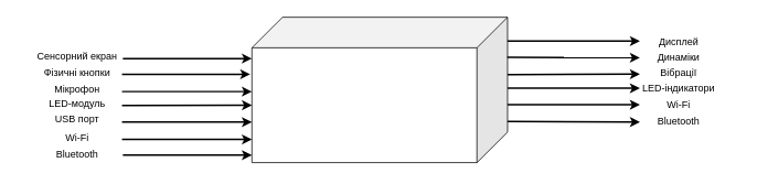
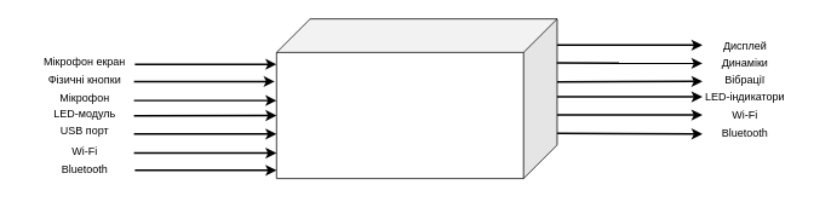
- <mxCell id="10" value="Сенсорний екран" style="text;html=1;align=center;verticalAlign=middle;whiteSpace=wrap;rounded=0;" vertex="1" parent="1"><mxGeometry x="20" y="54" width="146" height="28" as="geometry" /></mxCell>
+ <mxCell id="10" value="Мікрофон екран" style="text;html=1;align=center;verticalAlign=middle;whiteSpace=wrap;rounded=0;" vertex="1" parent="1"><mxGeometry x="20" y="54" width="146" height="28" as="geometry" /></mxCell>
